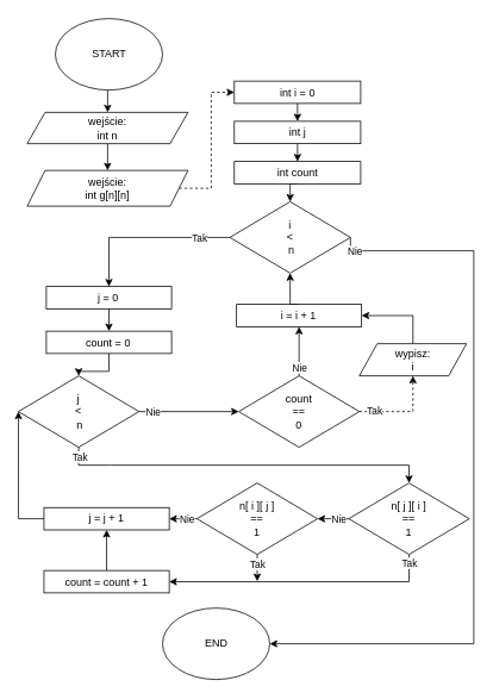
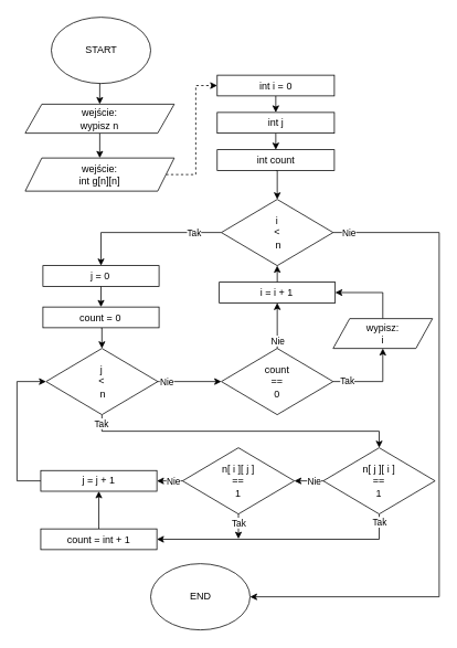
- <mxCell id="16" value="wejście:&lt;br&gt;int n" style="shape=parallelogram;perimeter=parallelogramPerimeter;whiteSpace=wrap;html=1;fixedSize=1;" parent="1" vertex="1"><mxGeometry x="30" y="125" width="180" height="35" as="geometry" /></mxCell>
+ <mxCell id="16" value="wejście:&lt;br&gt;wypisz n" style="shape=parallelogram;perimeter=parallelogramPerimeter;whiteSpace=wrap;html=1;fixedSize=1;" parent="1" vertex="1"><mxGeometry x="30" y="125" width="180" height="35" as="geometry" /></mxCell>
- <mxCell id="12" value="i&lt;br&gt;&amp;lt;&lt;br&gt;&amp;nbsp;n" style="rhombus;whiteSpace=wrap;html=1;" parent="1" vertex="1"><mxGeometry x="256.88" y="225" width="135" height="80" as="geometry" /></mxCell>
+ <mxCell id="12" value="i&lt;br&gt;&amp;lt;&lt;br&gt;&amp;nbsp;n" style="rhombus;whiteSpace=wrap;html=1;" parent="1" vertex="1"><mxGeometry x="266.88" y="240" width="135" height="80" as="geometry" /></mxCell>
- <mxCell id="23" value="j&lt;br&gt;&amp;lt;&lt;br&gt;&amp;nbsp;n" style="rhombus;whiteSpace=wrap;html=1;" parent="1" vertex="1"><mxGeometry x="20.13" y="420" width="135" height="80" as="geometry" /></mxCell>
+ <mxCell id="23" value="j&lt;br&gt;&amp;lt;&lt;br&gt;&amp;nbsp;n" style="rhombus;whiteSpace=wrap;html=1;" parent="1" vertex="1"><mxGeometry x="55.13" y="420" width="135" height="80" as="geometry" /></mxCell>
- <mxCell id="49" style="edgeStyle=orthogonalEdgeStyle;rounded=0;orthogonalLoop=1;jettySize=auto;html=1;exitX=1;exitY=0.5;exitDx=0;exitDy=0;entryX=0.5;entryY=1;entryDx=0;entryDy=0;dashed=1;" edge="1" parent="1" source="51" target="41"><mxGeometry relative="1" as="geometry" /></mxCell>
+ <mxCell id="49" style="edgeStyle=orthogonalEdgeStyle;rounded=0;orthogonalLoop=1;jettySize=auto;html=1;exitX=1;exitY=0.5;exitDx=0;exitDy=0;entryX=0.5;entryY=1;entryDx=0;entryDy=0;" edge="1" parent="1" source="51" target="41"><mxGeometry relative="1" as="geometry" /></mxCell>
- <mxCell id="39" value="count = count + 1" style="rounded=0;whiteSpace=wrap;html=1;" vertex="1" parent="1"><mxGeometry x="48.75" y="638" width="140.25" height="25" as="geometry" /></mxCell>
+ <mxCell id="39" value="count = int + 1" style="rounded=0;whiteSpace=wrap;html=1;" vertex="1" parent="1"><mxGeometry x="48.75" y="638" width="140.25" height="25" as="geometry" /></mxCell>
